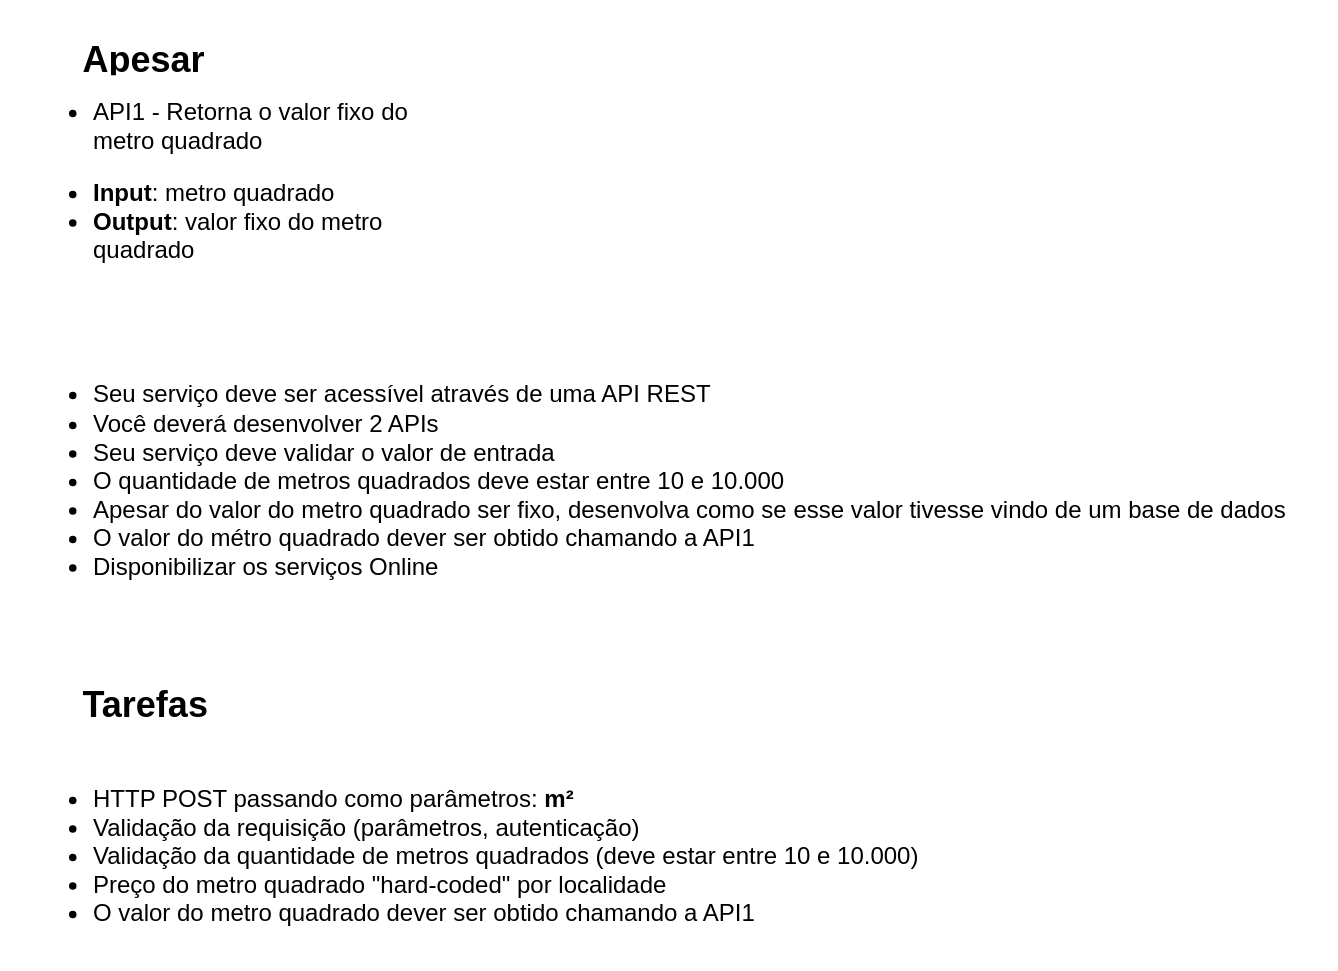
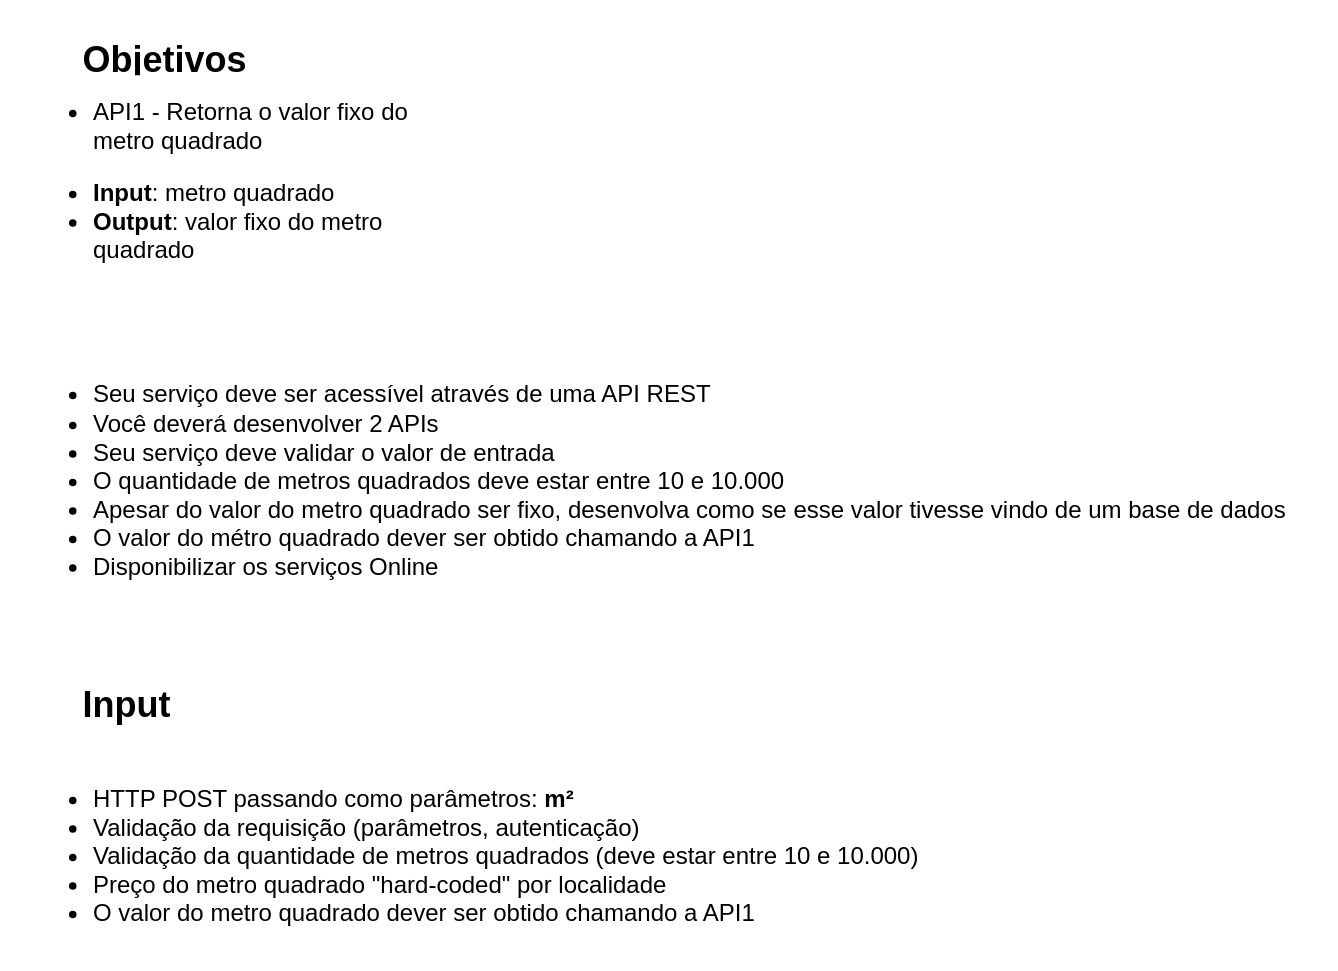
- <mxCell id="4" value="&lt;h1&gt;Apesar&lt;br&gt;&lt;/h1&gt;&lt;p&gt;&lt;br&gt;&lt;/p&gt;" style="text;html=1;strokeColor=none;fillColor=none;spacing=5;spacingTop=-20;whiteSpace=wrap;overflow=hidden;rounded=0;" vertex="1" parent="1"><mxGeometry x="50" y="20" width="190" height="30" as="geometry" /></mxCell>
+ <mxCell id="4" value="&lt;h1&gt;Objetivos&lt;br&gt;&lt;/h1&gt;&lt;p&gt;&lt;br&gt;&lt;/p&gt;" style="text;html=1;strokeColor=none;fillColor=none;spacing=5;spacingTop=-20;whiteSpace=wrap;overflow=hidden;rounded=0;" vertex="1" parent="1"><mxGeometry x="50" y="20" width="190" height="30" as="geometry" /></mxCell>
- <mxCell id="5" value="&lt;h1&gt;Tarefas&lt;/h1&gt;&lt;p style=&quot;font-size: 16px&quot;&gt;&lt;br&gt;&lt;/p&gt;" style="text;html=1;strokeColor=none;fillColor=none;spacing=5;spacingTop=-20;whiteSpace=wrap;overflow=hidden;rounded=0;" vertex="1" parent="1"><mxGeometry x="50" y="450" width="190" height="40" as="geometry" /></mxCell>
+ <mxCell id="5" value="&lt;h1&gt;Input&lt;/h1&gt;&lt;p style=&quot;font-size: 16px&quot;&gt;&lt;br&gt;&lt;/p&gt;" style="text;html=1;strokeColor=none;fillColor=none;spacing=5;spacingTop=-20;whiteSpace=wrap;overflow=hidden;rounded=0;" vertex="1" parent="1"><mxGeometry x="50" y="450" width="190" height="40" as="geometry" /></mxCell>
